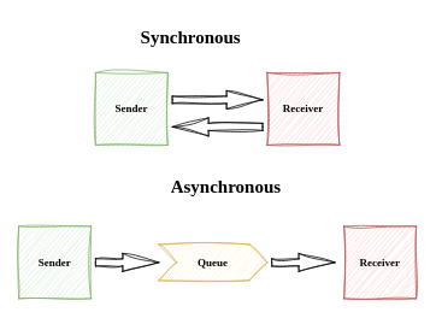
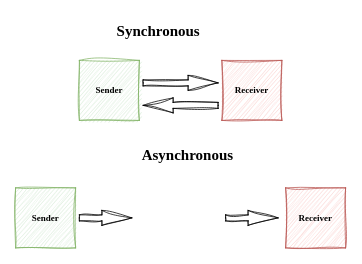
- <mxCell id="7" value="&lt;span&gt;Queue&lt;/span&gt;" style="shape=step;perimeter=stepPerimeter;whiteSpace=wrap;html=1;fixedSize=1;fillColor=#fff2cc;strokeColor=#d6b656;sketch=1;curveFitting=1;jiggle=2;fontFamily=Architects Daughter;fontSource=https%3A%2F%2Ffonts.googleapis.com%2Fcss%3Ffamily%3DArchitects%2BDaughter;fontStyle=1" parent="1" vertex="1"><mxGeometry x="175" y="270" width="120" height="40" as="geometry" /></mxCell>
